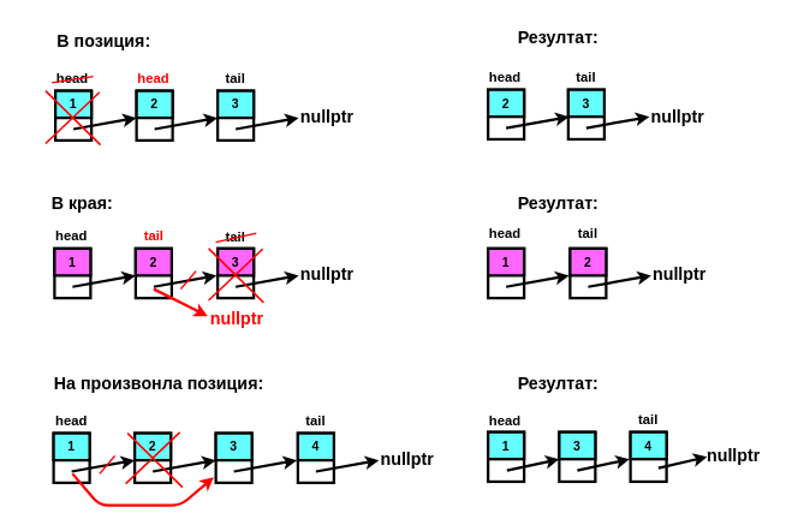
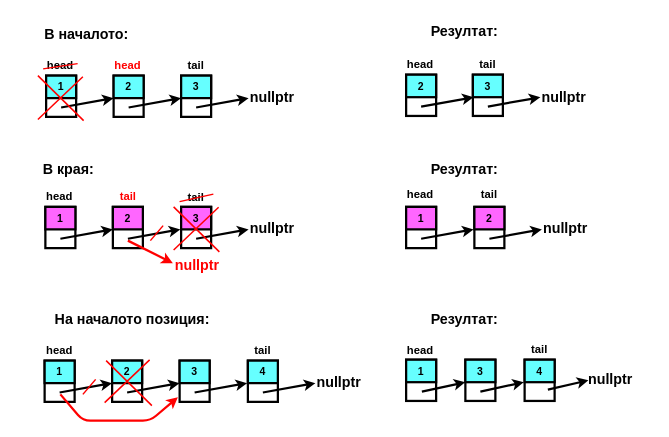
- <mxCell id="26" value="&lt;font color=&quot;#000000&quot; style=&quot;font-size: 19px;&quot;&gt;&lt;span style=&quot;font-size: 19px;&quot;&gt;В позиция:&lt;/span&gt;&lt;/font&gt;" style="text;html=1;strokeColor=none;fillColor=none;align=center;verticalAlign=bottom;whiteSpace=wrap;rounded=0;fontStyle=1;fontSize=19;" parent="1" vertex="1"><mxGeometry width="190" height="40" as="geometry" x="20" y="20" /></mxCell>
+ <mxCell id="26" value="&lt;font color=&quot;#000000&quot; style=&quot;font-size: 19px;&quot;&gt;&lt;span style=&quot;font-size: 19px;&quot;&gt;В началото:&lt;/span&gt;&lt;/font&gt;" style="text;html=1;strokeColor=none;fillColor=none;align=center;verticalAlign=bottom;whiteSpace=wrap;rounded=0;fontStyle=1;fontSize=19;" parent="1" vertex="1"><mxGeometry width="190" height="40" as="geometry" x="20" y="20" /></mxCell>
- <mxCell id="28" value="&lt;font color=&quot;#000000&quot; style=&quot;font-size: 19px;&quot;&gt;&lt;span style=&quot;font-size: 19px;&quot;&gt;На произвонла позиция:&lt;/span&gt;&lt;/font&gt;" style="text;html=1;strokeColor=none;fillColor=none;align=center;verticalAlign=middle;whiteSpace=wrap;rounded=0;fontStyle=1;fontSize=19;" parent="1" vertex="1"><mxGeometry x="21" y="410" width="310" height="30" as="geometry" /></mxCell>
+ <mxCell id="28" value="&lt;font color=&quot;#000000&quot; style=&quot;font-size: 19px;&quot;&gt;&lt;span style=&quot;font-size: 19px;&quot;&gt;На началото позиция:&lt;/span&gt;&lt;/font&gt;" style="text;html=1;strokeColor=none;fillColor=none;align=center;verticalAlign=middle;whiteSpace=wrap;rounded=0;fontStyle=1;fontSize=19;" parent="1" vertex="1"><mxGeometry x="21" y="410" width="310" height="30" as="geometry" /></mxCell>
